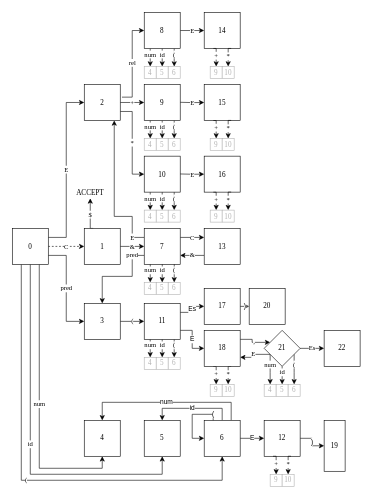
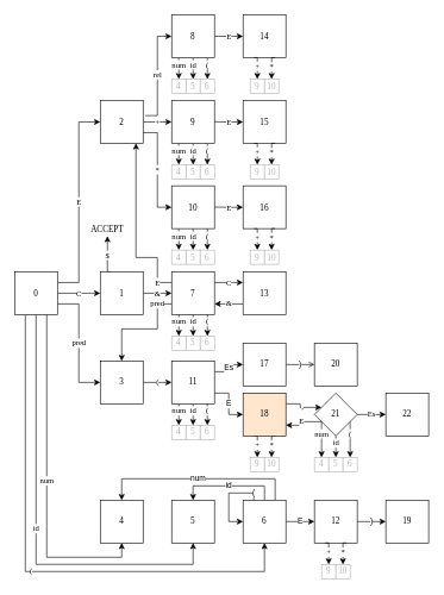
- <mxCell id="4" value="C" style="edgeStyle=orthogonalEdgeStyle;rounded=0;orthogonalLoop=1;jettySize=auto;html=1;exitX=1;exitY=0.5;exitDx=0;exitDy=0;entryX=0;entryY=0.5;entryDx=0;entryDy=0;fontFamily=Tahoma;dashed=1;" parent="1" source="8" target="11" edge="1"><mxGeometry relative="1" as="geometry" /></mxCell>
+ <mxCell id="4" value="C" style="edgeStyle=orthogonalEdgeStyle;rounded=0;orthogonalLoop=1;jettySize=auto;html=1;exitX=1;exitY=0.5;exitDx=0;exitDy=0;entryX=0;entryY=0.5;entryDx=0;entryDy=0;fontFamily=Tahoma;" parent="1" source="8" target="11" edge="1"><mxGeometry relative="1" as="geometry" /></mxCell>
- <mxCell id="111" value="20" style="whiteSpace=wrap;html=1;aspect=fixed;fontFamily=Tahoma;" vertex="1" parent="1"><mxGeometry x="415" y="480" width="60" height="60" as="geometry" /></mxCell>
+ <mxCell id="111" value="20" style="whiteSpace=wrap;html=1;aspect=fixed;fontFamily=Tahoma;" vertex="1" parent="1"><mxGeometry x="440" y="480" width="60" height="60" as="geometry" /></mxCell>
- <mxCell id="37" value="18" style="whiteSpace=wrap;html=1;aspect=fixed;fontFamily=Tahoma;" parent="1" vertex="1"><mxGeometry x="340" y="550" width="60" height="60" as="geometry" /></mxCell>
+ <mxCell id="37" value="18" style="whiteSpace=wrap;html=1;aspect=fixed;fontFamily=Tahoma;fillColor=#ffe6cc;" parent="1" vertex="1"><mxGeometry x="340" y="550" width="60" height="60" as="geometry" /></mxCell>
- <mxCell id="106" value="19" style="whiteSpace=wrap;html=1;aspect=fixed;fontFamily=Tahoma;" vertex="1" parent="1"><mxGeometry x="540" y="700" width="35" height="85" as="geometry" /></mxCell>
+ <mxCell id="106" value="19" style="whiteSpace=wrap;html=1;aspect=fixed;fontFamily=Tahoma;" vertex="1" parent="1"><mxGeometry x="540" y="700" width="60" height="60" as="geometry" /></mxCell>
